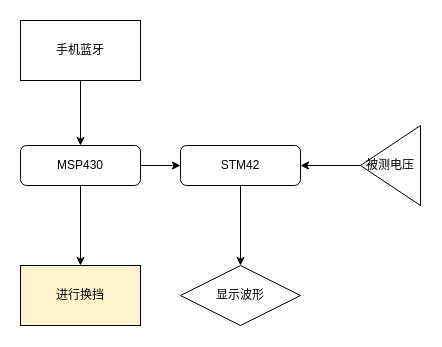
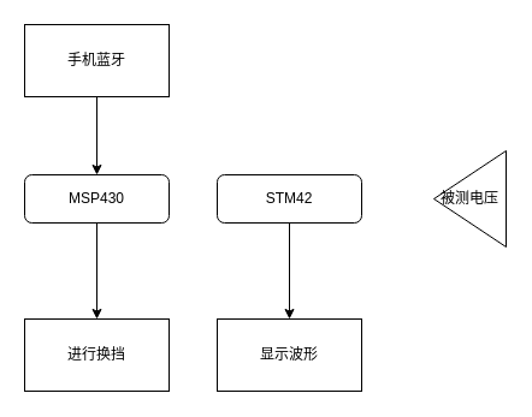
- <mxCell id="3" style="edgeStyle=orthogonalEdgeStyle;rounded=0;orthogonalLoop=1;jettySize=auto;html=1;labelBorderColor=none;" edge="1" parent="1" source="4" target="6"><mxGeometry relative="1" as="geometry" /></mxCell>
- <mxCell id="7" style="edgeStyle=orthogonalEdgeStyle;rounded=0;orthogonalLoop=1;jettySize=auto;html=1;" edge="1" parent="1" source="8" target="6"><mxGeometry relative="1" as="geometry" /></mxCell>
- <mxCell id="10" value="进行换挡" style="rounded=0;whiteSpace=wrap;html=1;fillColor=#fff2cc;" vertex="1" parent="1"><mxGeometry x="20" y="265" width="120" height="60" as="geometry" /></mxCell>
+ <mxCell id="10" value="进行换挡" style="rounded=0;whiteSpace=wrap;html=1;" vertex="1" parent="1"><mxGeometry x="20" y="265" width="120" height="60" as="geometry" /></mxCell>
- <mxCell id="9" value="显示波形" style="rhombus;whiteSpace=wrap;html=1;" vertex="1" parent="1"><mxGeometry x="180" y="265" width="120" height="60" as="geometry" /></mxCell>
+ <mxCell id="9" value="显示波形" style="rounded=0;whiteSpace=wrap;html=1;" vertex="1" parent="1"><mxGeometry x="180" y="265" width="120" height="60" as="geometry" /></mxCell>
